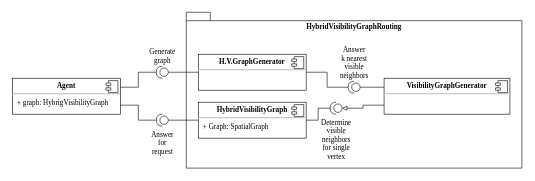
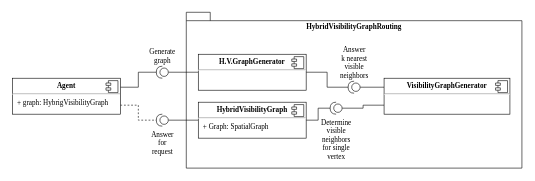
- <mxCell id="13" style="edgeStyle=orthogonalEdgeStyle;rounded=0;orthogonalLoop=1;jettySize=auto;html=1;exitX=0;exitY=0.75;exitDx=0;exitDy=0;entryX=0;entryY=0.5;entryDx=0;entryDy=0;entryPerimeter=0;endArrow=block;endFill=0;fontFamily=Linux Libertine;" edge="1" parent="1" source="14" target="22"><mxGeometry relative="1" as="geometry" /></mxCell>
+ <mxCell id="13" style="edgeStyle=orthogonalEdgeStyle;rounded=0;orthogonalLoop=1;jettySize=auto;html=1;exitX=0;exitY=0.75;exitDx=0;exitDy=0;entryX=0;entryY=0.5;entryDx=0;entryDy=0;entryPerimeter=0;endArrow=none;endFill=0;fontFamily=Linux Libertine;" edge="1" parent="1" source="14" target="22"><mxGeometry relative="1" as="geometry" /></mxCell>
- <mxCell id="4" style="edgeStyle=orthogonalEdgeStyle;rounded=0;orthogonalLoop=1;jettySize=auto;html=1;exitX=1;exitY=0.75;exitDx=0;exitDy=0;entryX=1;entryY=0.5;entryDx=0;entryDy=0;entryPerimeter=0;endArrow=none;endFill=0;fontFamily=Linux Libertine;" edge="1" parent="1" source="5" target="21"><mxGeometry relative="1" as="geometry" /></mxCell>
+ <mxCell id="4" style="edgeStyle=orthogonalEdgeStyle;rounded=0;orthogonalLoop=1;jettySize=auto;html=1;exitX=1;exitY=0.75;exitDx=0;exitDy=0;entryX=1;entryY=0.5;entryDx=0;entryDy=0;entryPerimeter=0;endArrow=none;endFill=0;fontFamily=Linux Libertine;dashed=1;" edge="1" parent="1" source="5" target="21"><mxGeometry relative="1" as="geometry" /></mxCell>
